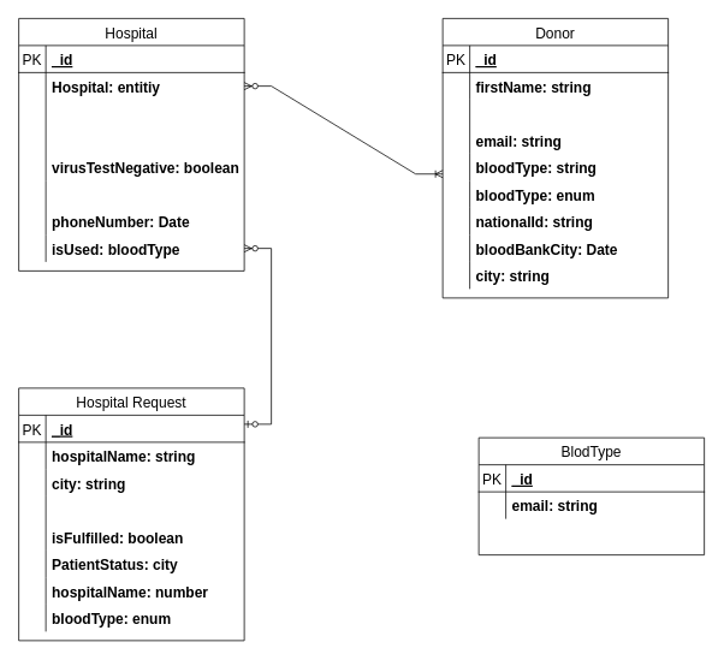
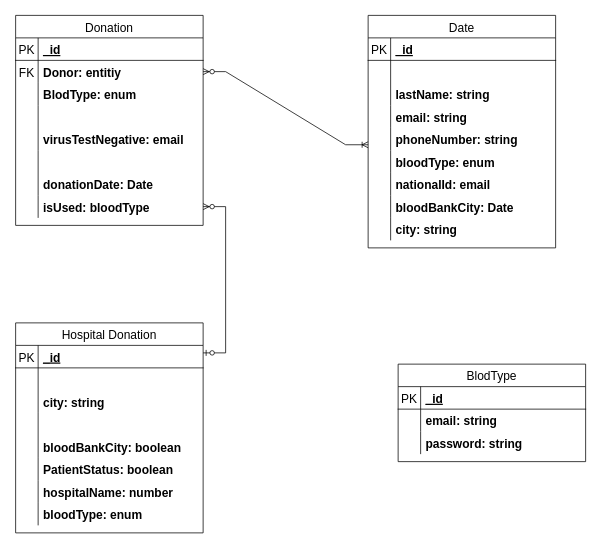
- <mxCell id="2" value="Hospital" style="shape=table;startSize=30;container=1;collapsible=1;childLayout=tableLayout;fixedRows=1;rowLines=0;align=center;resizeLast=1;spacing=1;fontSize=16;" parent="1" vertex="1"><mxGeometry x="20" y="20" width="250" height="280" as="geometry" /></mxCell>
+ <mxCell id="2" value="Donation" style="shape=table;startSize=30;container=1;collapsible=1;childLayout=tableLayout;fixedRows=1;rowLines=0;align=center;resizeLast=1;spacing=1;fontSize=16;" parent="1" vertex="1"><mxGeometry x="20" y="20" width="250" height="280" as="geometry" /></mxCell>
- <mxCell id="49" value="Donor" style="shape=table;startSize=30;container=1;collapsible=1;childLayout=tableLayout;fixedRows=1;rowLines=0;align=center;resizeLast=1;spacing=1;fontSize=16;" parent="1" vertex="1"><mxGeometry x="490" y="20" width="250" height="310" as="geometry" /></mxCell>
+ <mxCell id="49" value="Date" style="shape=table;startSize=30;container=1;collapsible=1;childLayout=tableLayout;fixedRows=1;rowLines=0;align=center;resizeLast=1;spacing=1;fontSize=16;" parent="1" vertex="1"><mxGeometry x="490" y="20" width="250" height="310" as="geometry" /></mxCell>
+ <mxCell id="7" value="FK" style="shape=partialRectangle;overflow=hidden;connectable=0;fillColor=none;top=0;left=0;bottom=0;right=0;spacing=1;fontSize=16;" parent="6" vertex="1"><mxGeometry width="30" height="30" as="geometry"><mxRectangle width="30" height="30" as="alternateBounds" /></mxGeometry></mxCell>
- <mxCell id="55" value="firstName: string" style="shape=partialRectangle;overflow=hidden;connectable=0;fillColor=none;top=0;left=0;bottom=0;right=0;align=left;spacingLeft=6;spacing=1;fontSize=16;fontStyle=1" parent="53" vertex="1"><mxGeometry x="30" width="220" height="30" as="geometry"><mxRectangle width="220" height="30" as="alternateBounds" /></mxGeometry></mxCell>
- <mxCell id="8" value="Hospital: entitiy" style="shape=partialRectangle;overflow=hidden;connectable=0;fillColor=none;top=0;left=0;bottom=0;right=0;align=left;spacingLeft=6;spacing=1;fontSize=16;fontStyle=1" parent="6" vertex="1"><mxGeometry x="30" width="220" height="30" as="geometry"><mxRectangle width="220" height="30" as="alternateBounds" /></mxGeometry></mxCell>
+ <mxCell id="8" value="Donor: entitiy" style="shape=partialRectangle;overflow=hidden;connectable=0;fillColor=none;top=0;left=0;bottom=0;right=0;align=left;spacingLeft=6;spacing=1;fontSize=16;fontStyle=1" parent="6" vertex="1"><mxGeometry x="30" width="220" height="30" as="geometry"><mxRectangle width="220" height="30" as="alternateBounds" /></mxGeometry></mxCell>
+ <mxCell id="11" value="BlodType: enum" style="shape=partialRectangle;overflow=hidden;connectable=0;fillColor=none;top=0;left=0;bottom=0;right=0;align=left;spacingLeft=6;spacing=1;fontSize=16;fontStyle=1" parent="9" vertex="1"><mxGeometry x="30" width="220" height="30" as="geometry"><mxRectangle width="220" height="30" as="alternateBounds" /></mxGeometry></mxCell>
+ <mxCell id="58" value="lastName: string" style="shape=partialRectangle;overflow=hidden;connectable=0;fillColor=none;top=0;left=0;bottom=0;right=0;align=left;spacingLeft=6;spacing=1;fontSize=16;fontStyle=1" parent="56" vertex="1"><mxGeometry x="30" width="220" height="30" as="geometry"><mxRectangle width="220" height="30" as="alternateBounds" /></mxGeometry></mxCell>
- <mxCell id="16" value="virusTestNegative: boolean" style="shape=partialRectangle;overflow=hidden;connectable=0;fillColor=none;top=0;left=0;bottom=0;right=0;align=left;spacingLeft=6;spacing=1;fontSize=16;fontStyle=1" parent="14" vertex="1"><mxGeometry x="30" width="220" height="30" as="geometry"><mxRectangle width="220" height="30" as="alternateBounds" /></mxGeometry></mxCell>
+ <mxCell id="16" value="virusTestNegative: email" style="shape=partialRectangle;overflow=hidden;connectable=0;fillColor=none;top=0;left=0;bottom=0;right=0;align=left;spacingLeft=6;spacing=1;fontSize=16;fontStyle=1" parent="14" vertex="1"><mxGeometry x="30" width="220" height="30" as="geometry"><mxRectangle width="220" height="30" as="alternateBounds" /></mxGeometry></mxCell>
- <mxCell id="64" value="bloodType: string" style="shape=partialRectangle;overflow=hidden;connectable=0;fillColor=none;top=0;left=0;bottom=0;right=0;align=left;spacingLeft=6;spacing=1;fontSize=16;fontStyle=1" vertex="1" parent="62"><mxGeometry x="30" width="220" height="30" as="geometry"><mxRectangle width="220" height="30" as="alternateBounds" /></mxGeometry></mxCell>
+ <mxCell id="64" value="phoneNumber: string" style="shape=partialRectangle;overflow=hidden;connectable=0;fillColor=none;top=0;left=0;bottom=0;right=0;align=left;spacingLeft=6;spacing=1;fontSize=16;fontStyle=1" vertex="1" parent="62"><mxGeometry x="30" width="220" height="30" as="geometry"><mxRectangle width="220" height="30" as="alternateBounds" /></mxGeometry></mxCell>
- <mxCell id="21" value="phoneNumber: Date" style="shape=partialRectangle;overflow=hidden;connectable=0;fillColor=none;top=0;left=0;bottom=0;right=0;align=left;spacingLeft=6;spacing=1;fontSize=16;fontStyle=1" parent="19" vertex="1"><mxGeometry x="30" width="220" height="30" as="geometry"><mxRectangle width="220" height="30" as="alternateBounds" /></mxGeometry></mxCell>
+ <mxCell id="21" value="donationDate: Date" style="shape=partialRectangle;overflow=hidden;connectable=0;fillColor=none;top=0;left=0;bottom=0;right=0;align=left;spacingLeft=6;spacing=1;fontSize=16;fontStyle=1" parent="19" vertex="1"><mxGeometry x="30" width="220" height="30" as="geometry"><mxRectangle width="220" height="30" as="alternateBounds" /></mxGeometry></mxCell>
- <mxCell id="70" value="nationalId: string" style="shape=partialRectangle;overflow=hidden;connectable=0;fillColor=none;top=0;left=0;bottom=0;right=0;align=left;spacingLeft=6;spacing=1;fontSize=16;fontStyle=1" vertex="1" parent="68"><mxGeometry x="30" width="220" height="30" as="geometry"><mxRectangle width="220" height="30" as="alternateBounds" /></mxGeometry></mxCell>
+ <mxCell id="70" value="nationalId: email" style="shape=partialRectangle;overflow=hidden;connectable=0;fillColor=none;top=0;left=0;bottom=0;right=0;align=left;spacingLeft=6;spacing=1;fontSize=16;fontStyle=1" vertex="1" parent="68"><mxGeometry x="30" width="220" height="30" as="geometry"><mxRectangle width="220" height="30" as="alternateBounds" /></mxGeometry></mxCell>
- <mxCell id="25" value="Hospital Request" style="shape=table;startSize=30;container=1;collapsible=1;childLayout=tableLayout;fixedRows=1;rowLines=0;align=center;resizeLast=1;spacing=1;fontSize=16;" parent="1" vertex="1"><mxGeometry x="20" y="430" width="250" height="280" as="geometry" /></mxCell>
+ <mxCell id="25" value="Hospital Donation" style="shape=table;startSize=30;container=1;collapsible=1;childLayout=tableLayout;fixedRows=1;rowLines=0;align=center;resizeLast=1;spacing=1;fontSize=16;" parent="1" vertex="1"><mxGeometry x="20" y="430" width="250" height="280" as="geometry" /></mxCell>
- <mxCell id="31" value="hospitalName: string" style="shape=partialRectangle;overflow=hidden;connectable=0;fillColor=none;top=0;left=0;bottom=0;right=0;align=left;spacingLeft=6;spacing=1;fontSize=16;fontStyle=1" parent="29" vertex="1"><mxGeometry x="30" width="220" height="30" as="geometry"><mxRectangle width="220" height="30" as="alternateBounds" /></mxGeometry></mxCell>
+ <mxCell id="86" value="password: string" style="shape=partialRectangle;overflow=hidden;connectable=0;fillColor=none;top=0;left=0;bottom=0;right=0;align=left;spacingLeft=6;spacing=1;fontSize=16;fontStyle=1" vertex="1" parent="84"><mxGeometry x="30" width="220" height="30" as="geometry"><mxRectangle width="220" height="30" as="alternateBounds" /></mxGeometry></mxCell>
- <mxCell id="39" value="isFulfilled: boolean" style="shape=partialRectangle;overflow=hidden;connectable=0;fillColor=none;top=0;left=0;bottom=0;right=0;align=left;spacingLeft=6;spacing=1;fontSize=16;fontStyle=1" vertex="1" parent="37"><mxGeometry x="30" width="220" height="30" as="geometry"><mxRectangle width="220" height="30" as="alternateBounds" /></mxGeometry></mxCell>
+ <mxCell id="39" value="bloodBankCity: boolean" style="shape=partialRectangle;overflow=hidden;connectable=0;fillColor=none;top=0;left=0;bottom=0;right=0;align=left;spacingLeft=6;spacing=1;fontSize=16;fontStyle=1" vertex="1" parent="37"><mxGeometry x="30" width="220" height="30" as="geometry"><mxRectangle width="220" height="30" as="alternateBounds" /></mxGeometry></mxCell>
- <mxCell id="42" value="PatientStatus: city" style="shape=partialRectangle;overflow=hidden;connectable=0;fillColor=none;top=0;left=0;bottom=0;right=0;align=left;spacingLeft=6;spacing=1;fontSize=16;fontStyle=1" vertex="1" parent="40"><mxGeometry x="30" width="220" height="30" as="geometry"><mxRectangle width="220" height="30" as="alternateBounds" /></mxGeometry></mxCell>
+ <mxCell id="42" value="PatientStatus: boolean" style="shape=partialRectangle;overflow=hidden;connectable=0;fillColor=none;top=0;left=0;bottom=0;right=0;align=left;spacingLeft=6;spacing=1;fontSize=16;fontStyle=1" vertex="1" parent="40"><mxGeometry x="30" width="220" height="30" as="geometry"><mxRectangle width="220" height="30" as="alternateBounds" /></mxGeometry></mxCell>
